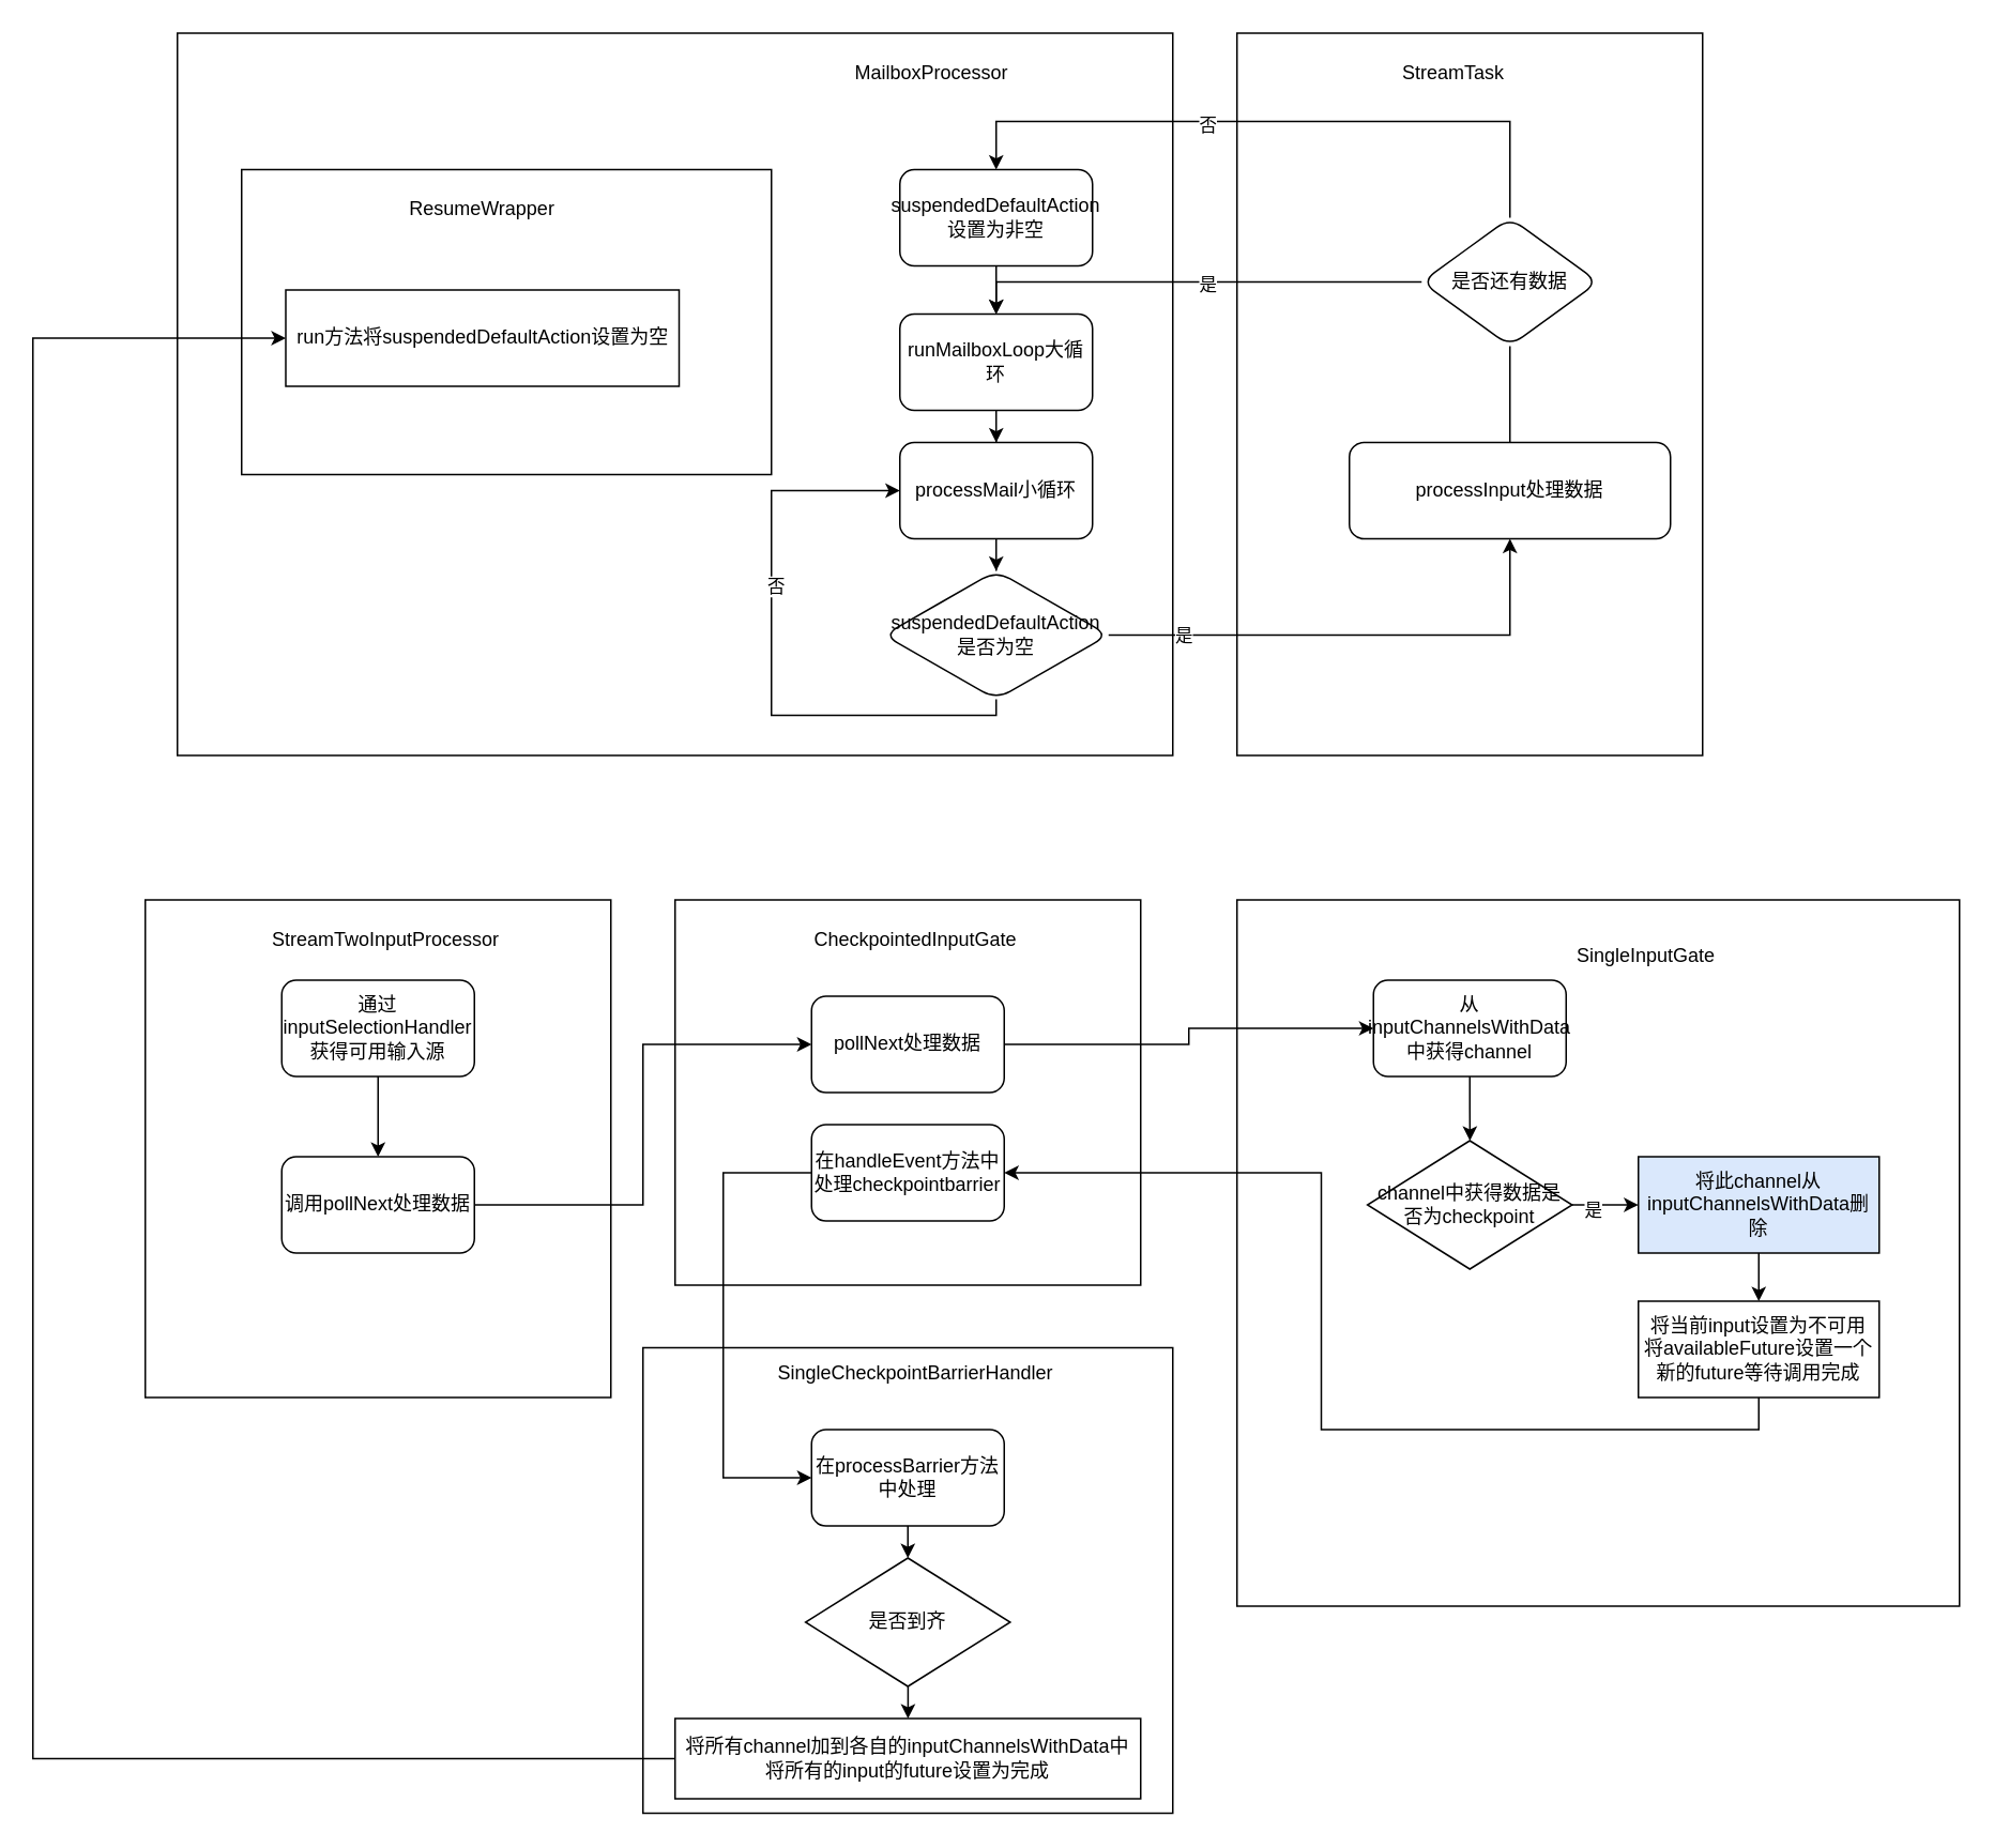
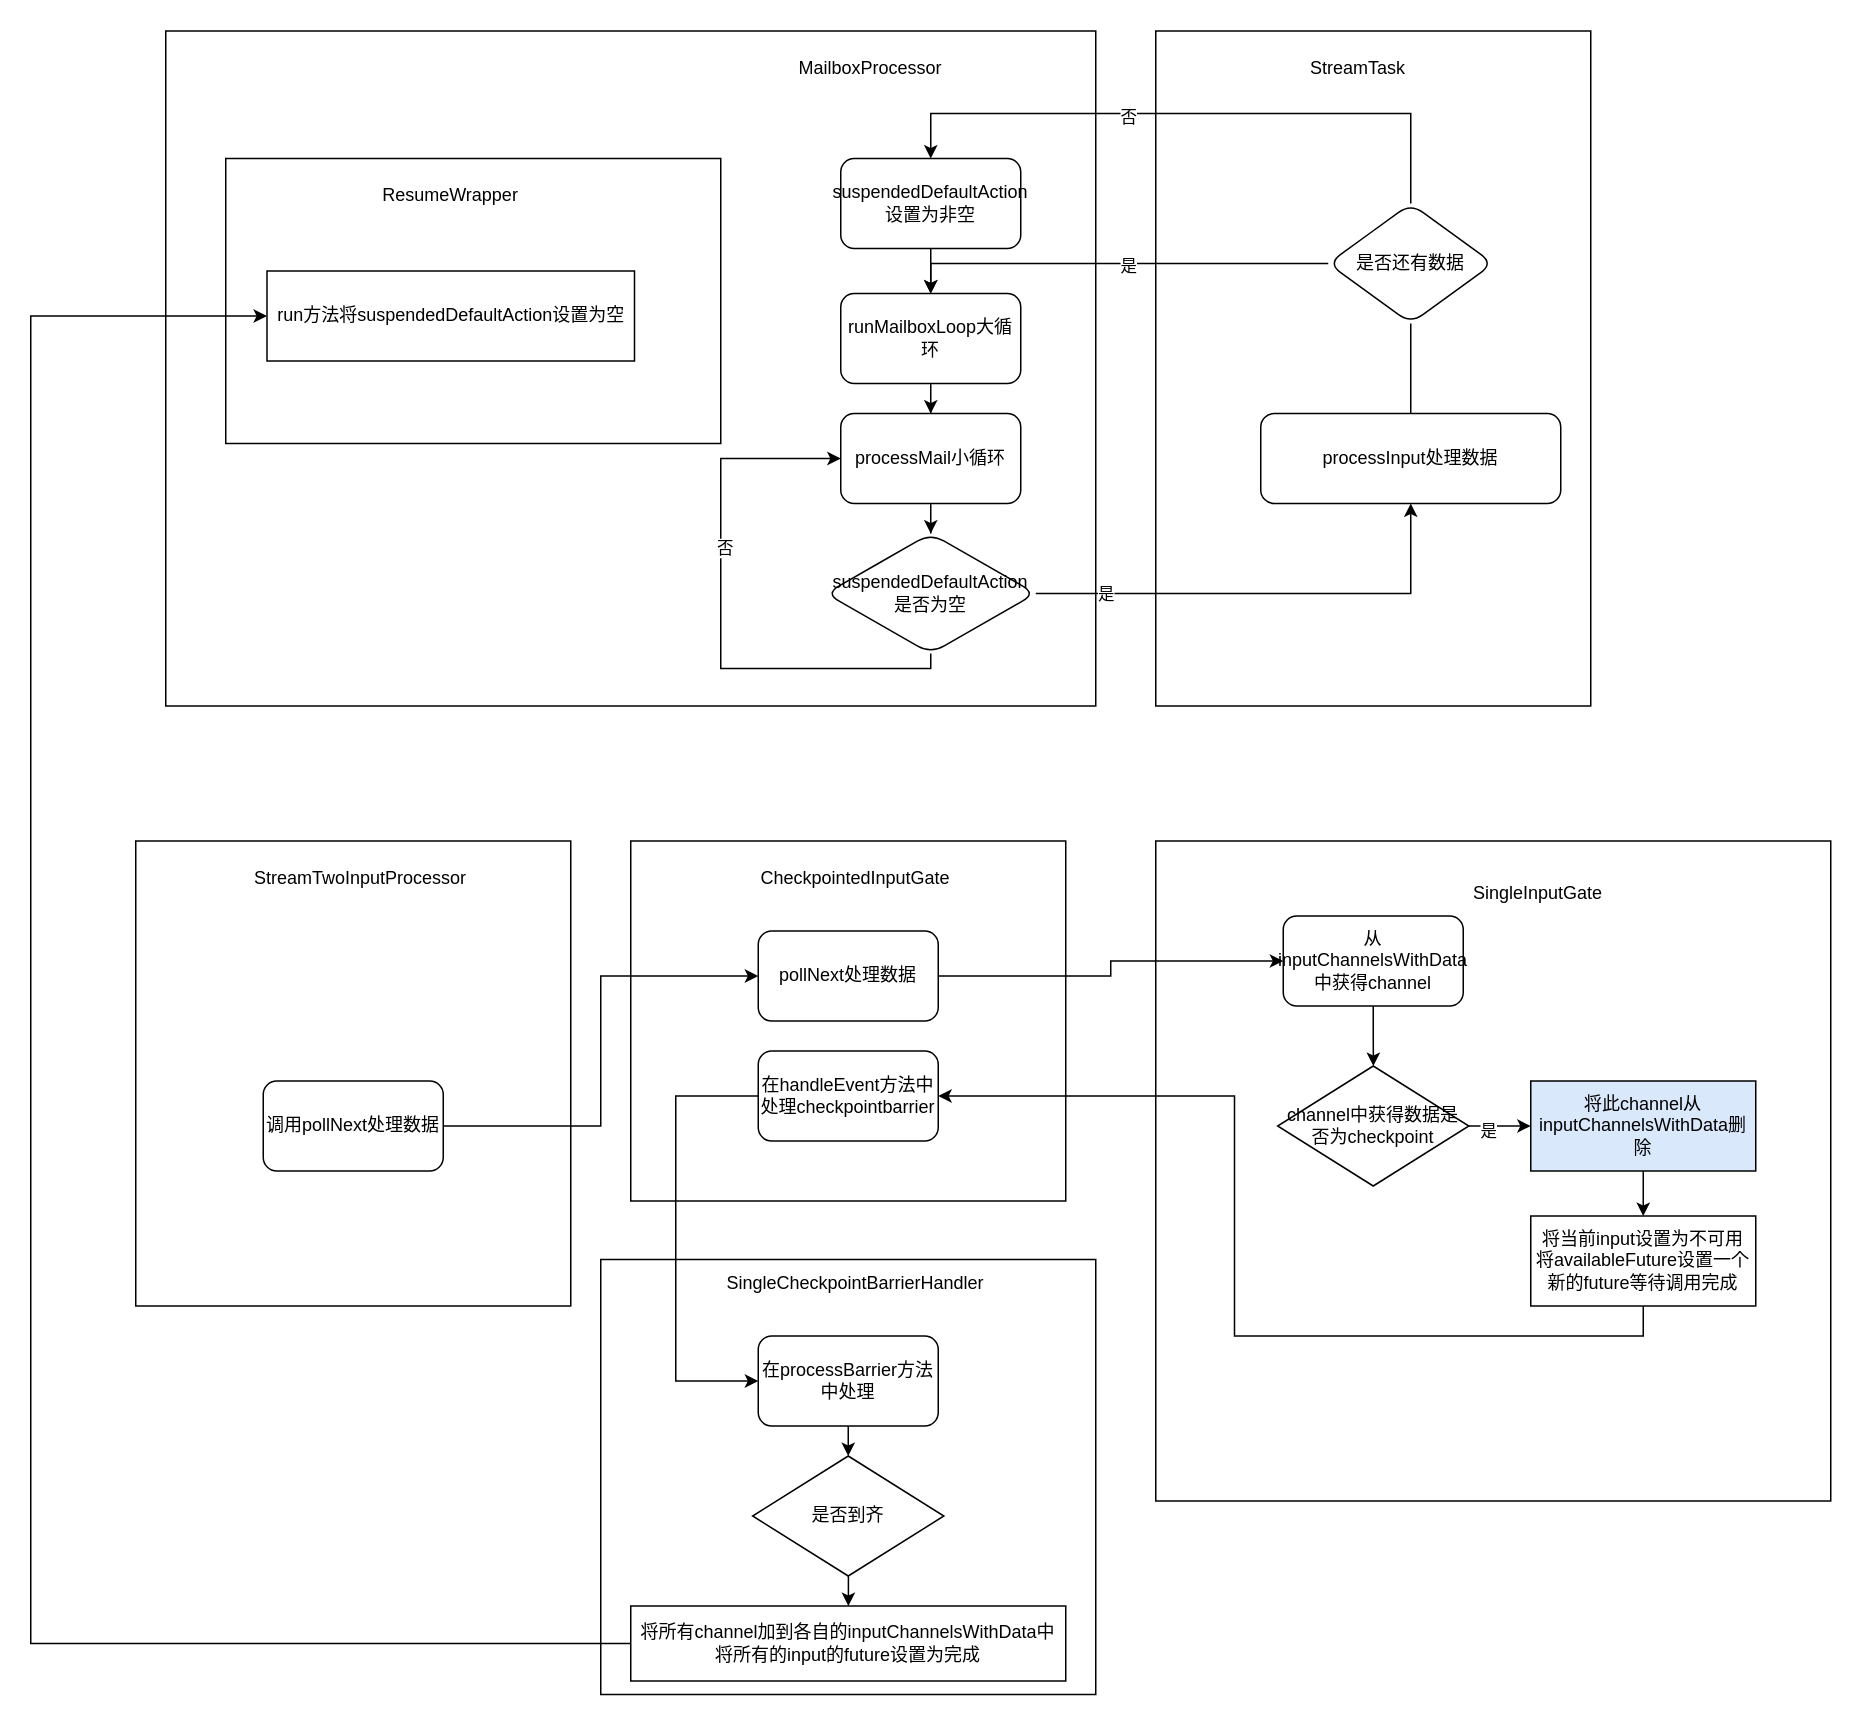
- <mxCell id="29" value="通过inputSelectionHandler获得可用输入源" style="rounded=1;whiteSpace=wrap;html=1;" vertex="1" parent="1"><mxGeometry x="175" y="610" width="120" height="60" as="geometry" /></mxCell>
- <mxCell id="28" style="edgeStyle=orthogonalEdgeStyle;rounded=0;orthogonalLoop=1;jettySize=auto;html=1;exitX=0.5;exitY=1;exitDx=0;exitDy=0;" edge="1" parent="1" source="29" target="46"><mxGeometry relative="1" as="geometry" /></mxCell>
